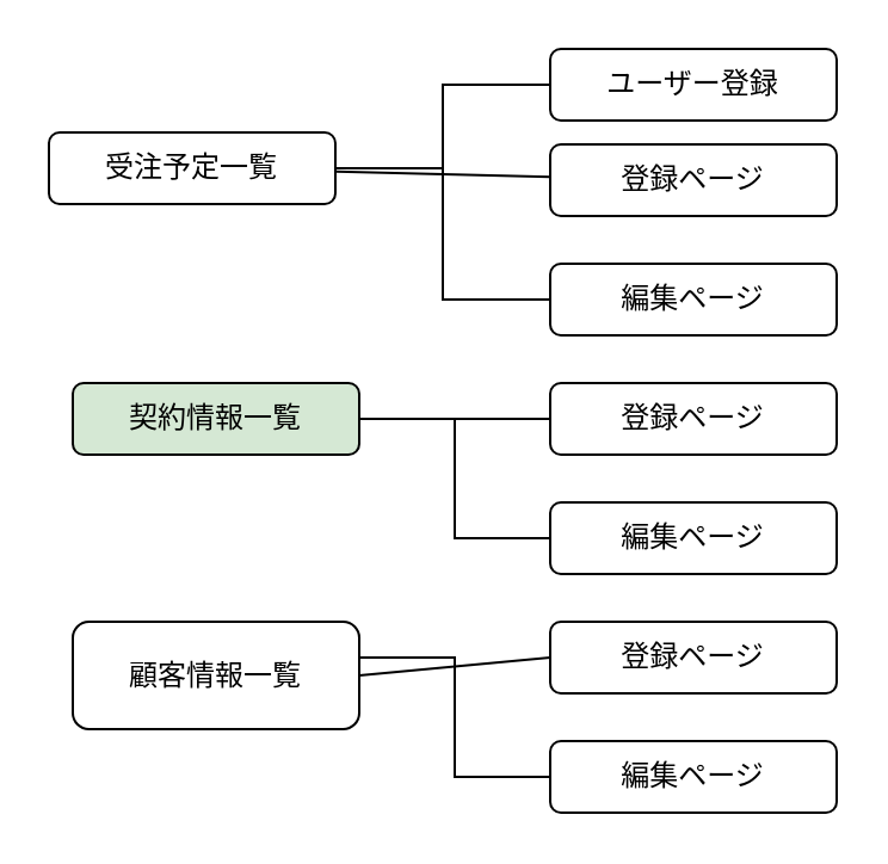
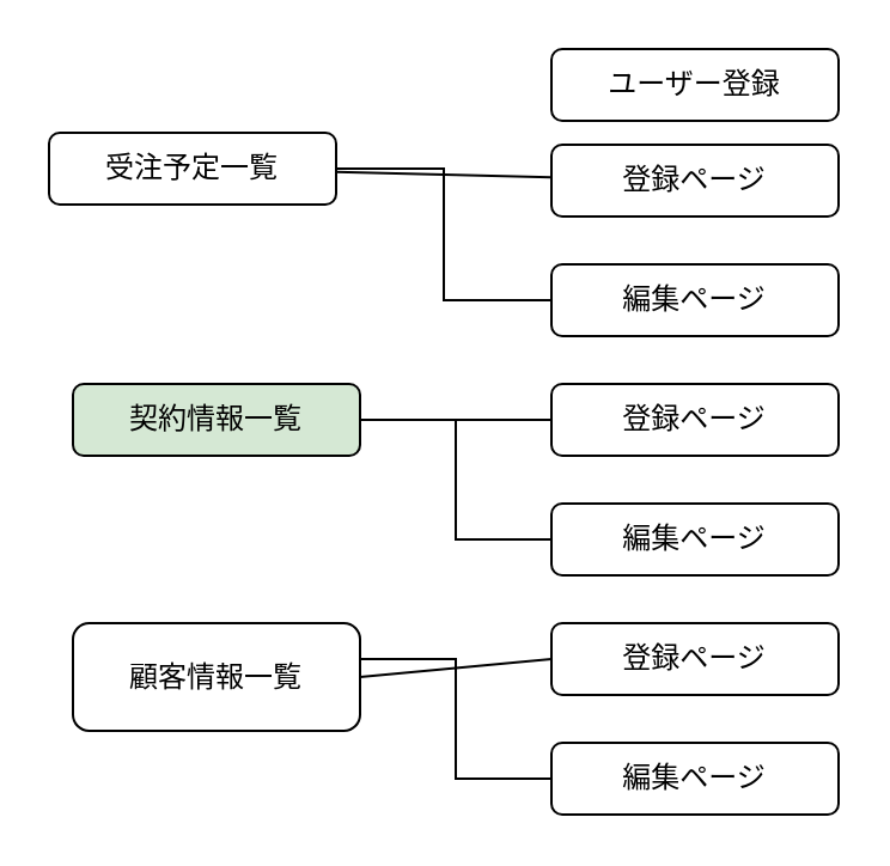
- <mxCell id="18" value="" style="edgeStyle=orthogonalEdgeStyle;html=1;endArrow=none;endFill=0;exitX=1;exitY=0.5;exitDx=0;exitDy=0;entryX=0;entryY=0.5;entryDx=0;entryDy=0;rounded=0;" edge="1" parent="1" source="3" target="8"><mxGeometry relative="1" as="geometry"><mxPoint x="160" y="85" as="sourcePoint" /><mxPoint x="240" y="85" as="targetPoint" /></mxGeometry></mxCell>
